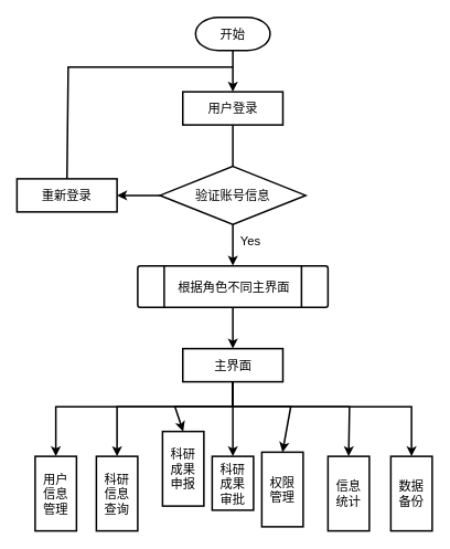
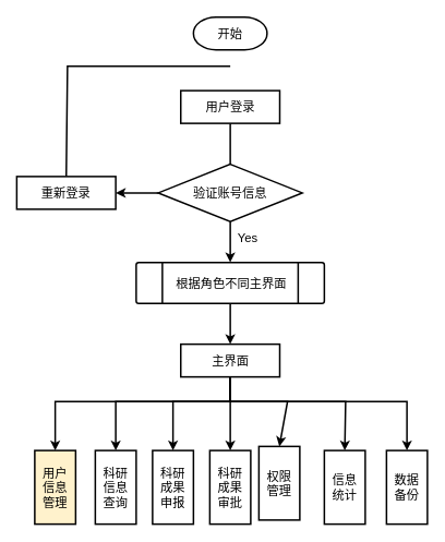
- <mxCell id="4" value="" style="endArrow=classic;html=1;exitX=0.5;exitY=1;exitDx=0;exitDy=0;exitPerimeter=0;strokeWidth=2;fontSize=15;" parent="1" source="2" target="3" edge="1"><mxGeometry width="50" height="50" relative="1" as="geometry"><mxPoint x="382" y="100" as="sourcePoint" /><mxPoint x="432" y="50" as="targetPoint" /></mxGeometry></mxCell>
- <mxCell id="22" value="科研&lt;br&gt;成果&lt;br&gt;申报" style="rounded=0;whiteSpace=wrap;html=1;absoluteArcSize=1;arcSize=14;strokeWidth=2;fontSize=15;" parent="1" vertex="1"><mxGeometry x="196" y="520" width="50" height="90" as="geometry" /></mxCell>
+ <mxCell id="22" value="科研&lt;br&gt;成果&lt;br&gt;申报" style="rounded=0;whiteSpace=wrap;html=1;absoluteArcSize=1;arcSize=14;strokeWidth=2;fontSize=15;" parent="1" vertex="1"><mxGeometry x="186" y="550" width="50" height="90" as="geometry" /></mxCell>
- <mxCell id="17" value="科研&lt;br&gt;成果&lt;br&gt;审批" style="rounded=0;whiteSpace=wrap;html=1;absoluteArcSize=1;arcSize=14;strokeWidth=2;fontSize=15;" parent="1" vertex="1"><mxGeometry x="256" y="550" width="50" height="65" as="geometry" /></mxCell>
+ <mxCell id="17" value="科研&lt;br&gt;成果&lt;br&gt;审批" style="rounded=0;whiteSpace=wrap;html=1;absoluteArcSize=1;arcSize=14;strokeWidth=2;fontSize=15;" parent="1" vertex="1"><mxGeometry x="256" y="550" width="50" height="90" as="geometry" /></mxCell>
- <mxCell id="18" value="用户&lt;br&gt;信息&lt;br&gt;管理" style="rounded=0;whiteSpace=wrap;html=1;absoluteArcSize=1;arcSize=14;strokeWidth=2;fontSize=15;" parent="1" vertex="1"><mxGeometry x="42" y="550" width="50" height="90" as="geometry" /></mxCell>
+ <mxCell id="18" value="用户&lt;br&gt;信息&lt;br&gt;管理" style="rounded=0;whiteSpace=wrap;html=1;absoluteArcSize=1;arcSize=14;strokeWidth=2;fontSize=15;fillColor=#fff2cc;" parent="1" vertex="1"><mxGeometry x="42" y="550" width="50" height="90" as="geometry" /></mxCell>
